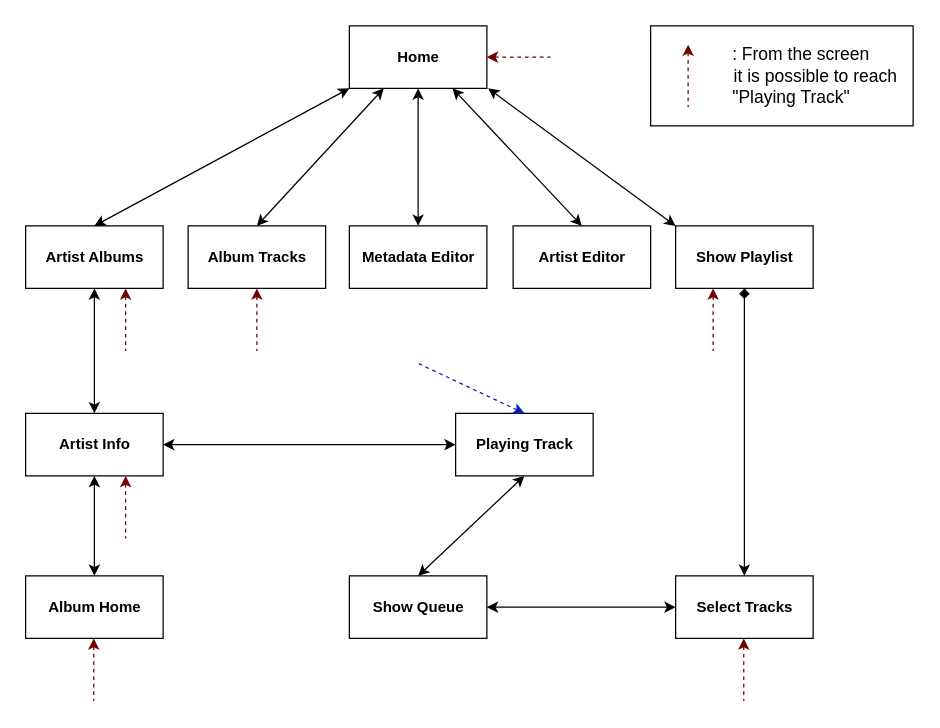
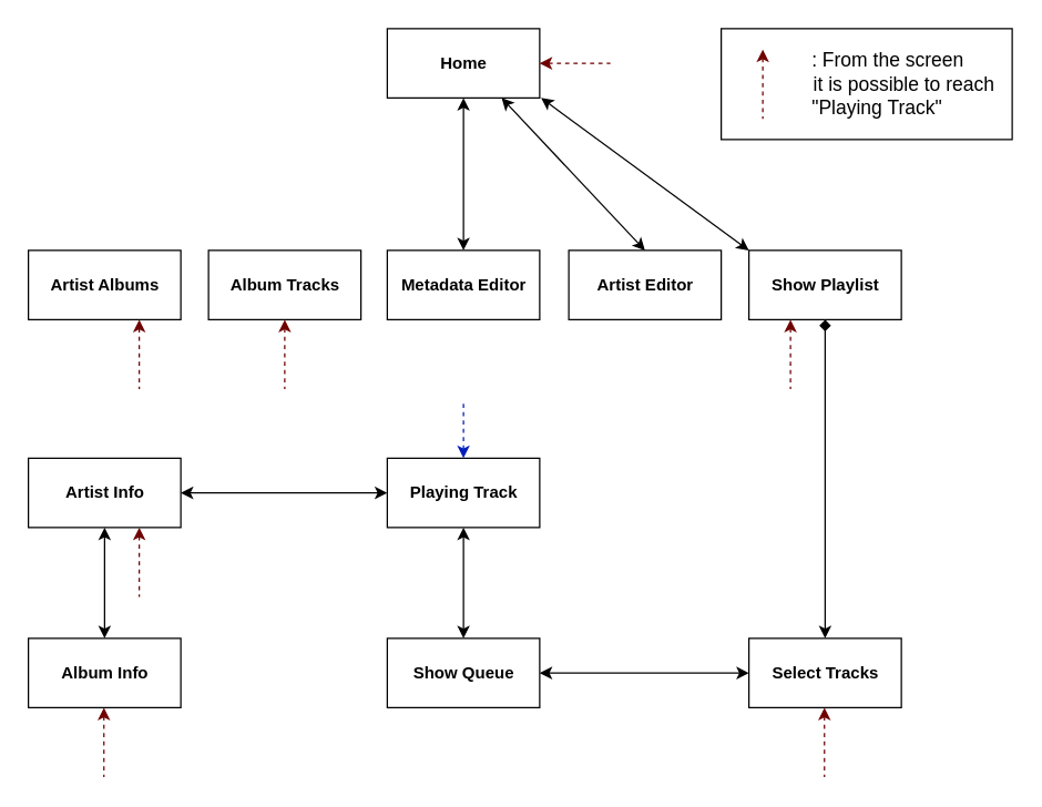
- <mxCell id="16" value="" style="endArrow=classic;startArrow=classic;html=1;rounded=0;exitX=0.5;exitY=0;exitDx=0;exitDy=0;entryX=0;entryY=1;entryDx=0;entryDy=0;" parent="1" source="8" target="2" edge="1"><mxGeometry width="50" height="50" relative="1" as="geometry"><mxPoint x="250" y="360" as="sourcePoint" /><mxPoint x="300" y="310" as="targetPoint" /></mxGeometry></mxCell>
- <mxCell id="17" value="" style="endArrow=classic;startArrow=classic;html=1;rounded=0;entryX=0.25;entryY=1;entryDx=0;entryDy=0;exitX=0.5;exitY=0;exitDx=0;exitDy=0;" parent="1" source="7" target="2" edge="1"><mxGeometry width="50" height="50" relative="1" as="geometry"><mxPoint x="250" y="360" as="sourcePoint" /><mxPoint x="300" y="310" as="targetPoint" /></mxGeometry></mxCell>
- <mxCell id="13" value="" style="endArrow=classic;html=1;rounded=0;entryX=0.5;entryY=0;entryDx=0;entryDy=0;exitX=0.5;exitY=1;exitDx=0;exitDy=0;startArrow=classic;startFill=1;" parent="1" source="8" target="5" edge="1"><mxGeometry width="50" height="50" relative="1" as="geometry"><mxPoint x="250" y="360" as="sourcePoint" /><mxPoint x="300" y="310" as="targetPoint" /></mxGeometry></mxCell>
- <mxCell id="9" value="&lt;b&gt;Playing Track&lt;/b&gt;" style="html=1;" parent="1" vertex="1"><mxGeometry x="364" y="330" width="110" height="50" as="geometry" /></mxCell>
+ <mxCell id="9" value="&lt;b&gt;Playing Track&lt;/b&gt;" style="html=1;" parent="1" vertex="1"><mxGeometry x="279" y="330" width="110" height="50" as="geometry" /></mxCell>
- <mxCell id="6" value="&lt;div&gt;&lt;b&gt;Album Home&lt;/b&gt;&lt;/div&gt;" style="html=1;" parent="1" vertex="1"><mxGeometry x="20" y="460" width="110" height="50" as="geometry" /></mxCell>
+ <mxCell id="6" value="&lt;div&gt;&lt;b&gt;Album Info&lt;/b&gt;&lt;/div&gt;" style="html=1;" parent="1" vertex="1"><mxGeometry x="20" y="460" width="110" height="50" as="geometry" /></mxCell>
